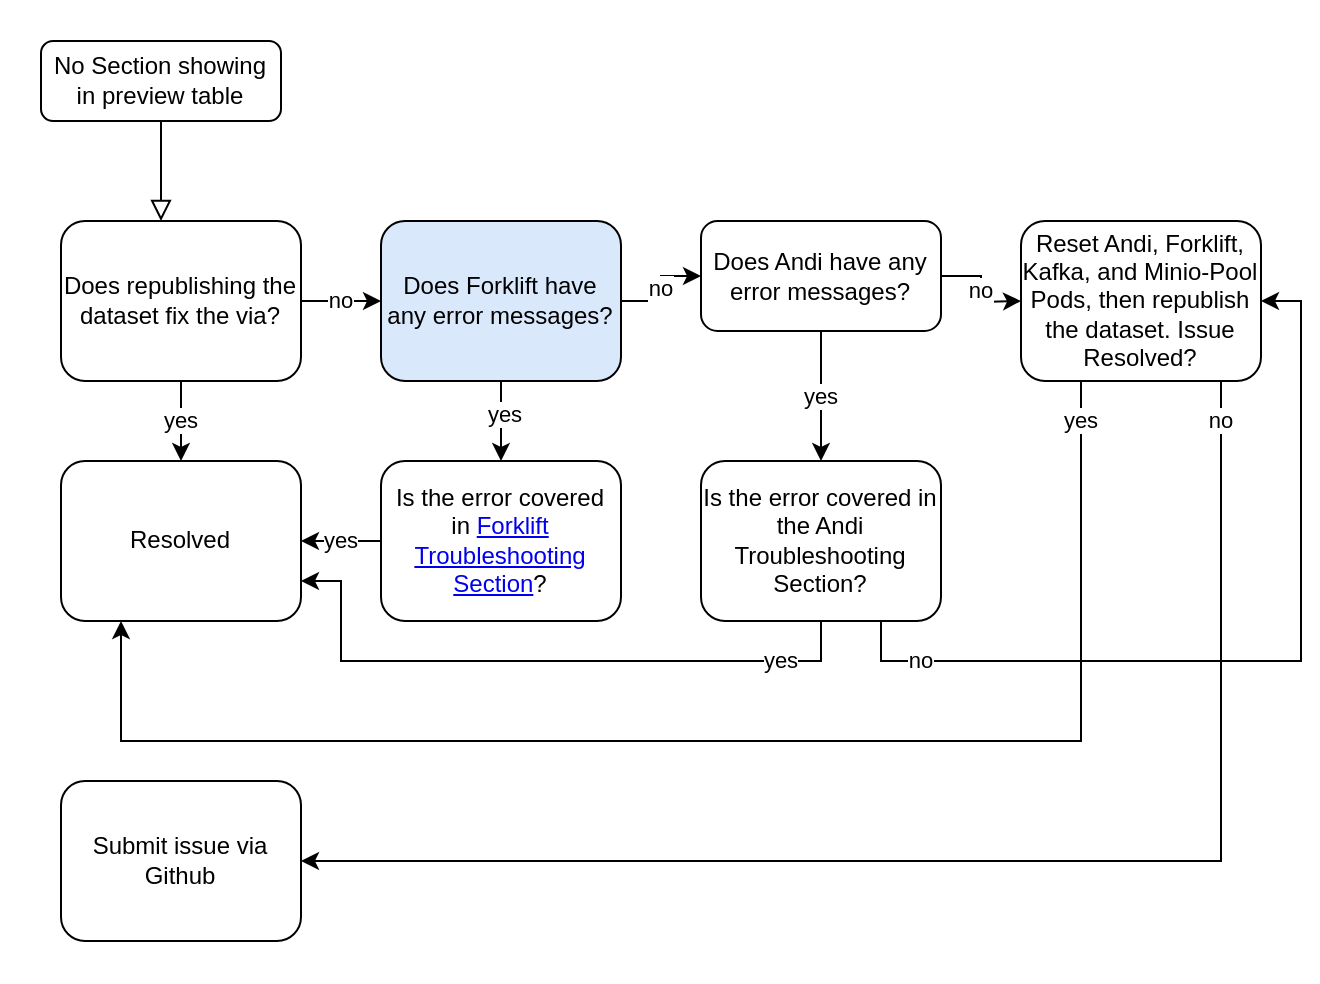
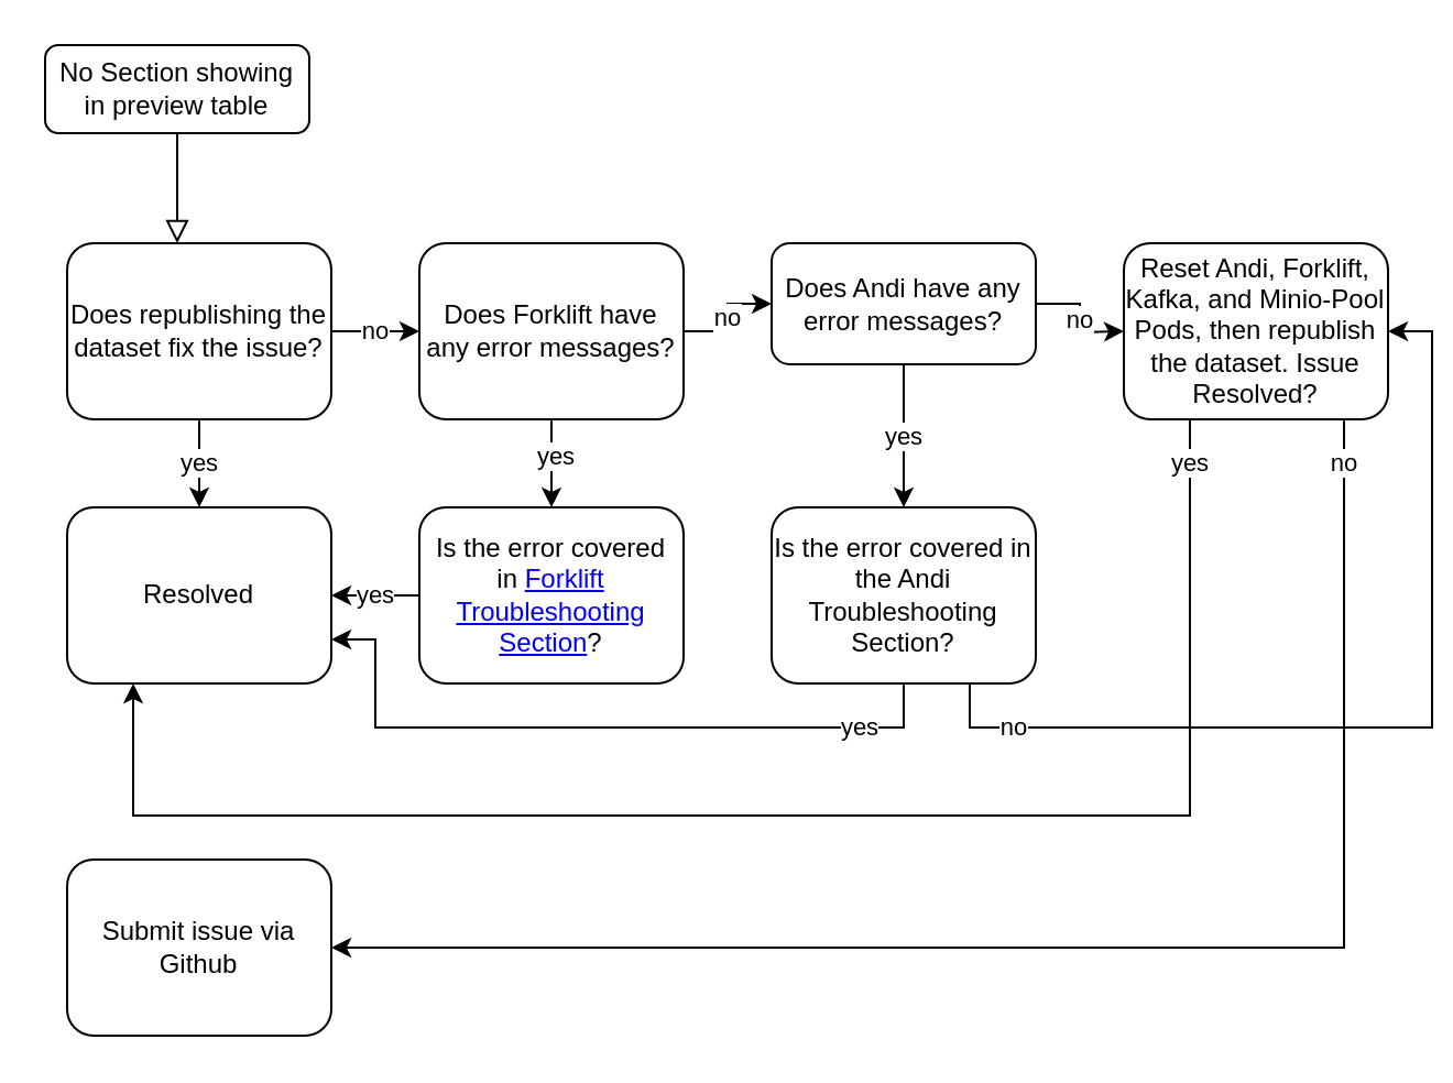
- <mxCell id="10" value="Does republishing the dataset fix the via?" style="rounded=1;whiteSpace=wrap;html=1;fontSize=12;glass=0;strokeWidth=1;shadow=0;" vertex="1" parent="1"><mxGeometry x="30" y="110" width="120" height="80" as="geometry" /></mxCell>
+ <mxCell id="10" value="Does republishing the dataset fix the issue?" style="rounded=1;whiteSpace=wrap;html=1;fontSize=12;glass=0;strokeWidth=1;shadow=0;" vertex="1" parent="1"><mxGeometry x="30" y="110" width="120" height="80" as="geometry" /></mxCell>
- <mxCell id="7" value="Does Forklift have any error messages?" style="rounded=1;whiteSpace=wrap;html=1;fontSize=12;glass=0;strokeWidth=1;shadow=0;fillColor=#dae8fc;" parent="1" vertex="1"><mxGeometry x="190" y="110" width="120" height="80" as="geometry" /></mxCell>
+ <mxCell id="7" value="Does Forklift have any error messages?" style="rounded=1;whiteSpace=wrap;html=1;fontSize=12;glass=0;strokeWidth=1;shadow=0;" parent="1" vertex="1"><mxGeometry x="190" y="110" width="120" height="80" as="geometry" /></mxCell>
